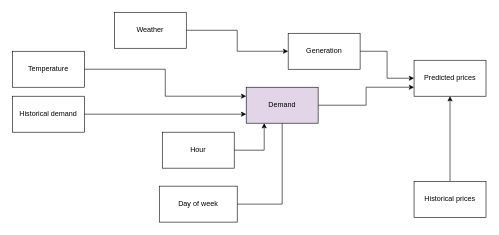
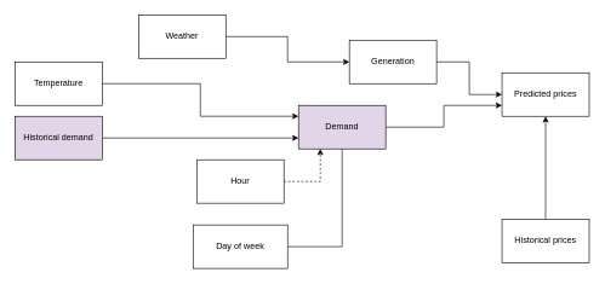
- <mxCell id="13" value="Historical demand" style="rounded=0;whiteSpace=wrap;html=1;" parent="1" vertex="1"><mxGeometry y="160" width="120" height="60" as="geometry" x="20" /></mxCell>
+ <mxCell id="13" value="Historical demand" style="rounded=0;whiteSpace=wrap;html=1;fillColor=#e1d5e7;" parent="1" vertex="1"><mxGeometry y="160" width="120" height="60" as="geometry" x="20" /></mxCell>
- <mxCell id="6" style="edgeStyle=orthogonalEdgeStyle;rounded=0;orthogonalLoop=1;jettySize=auto;html=1;exitX=1;exitY=0.5;exitDx=0;exitDy=0;entryX=0.25;entryY=1;entryDx=0;entryDy=0;" parent="1" source="7" target="11" edge="1"><mxGeometry relative="1" as="geometry" /></mxCell>
+ <mxCell id="6" style="edgeStyle=orthogonalEdgeStyle;rounded=0;orthogonalLoop=1;jettySize=auto;html=1;exitX=1;exitY=0.5;exitDx=0;exitDy=0;entryX=0.25;entryY=1;entryDx=0;entryDy=0;dashed=1;" parent="1" source="7" target="11" edge="1"><mxGeometry relative="1" as="geometry" /></mxCell>
